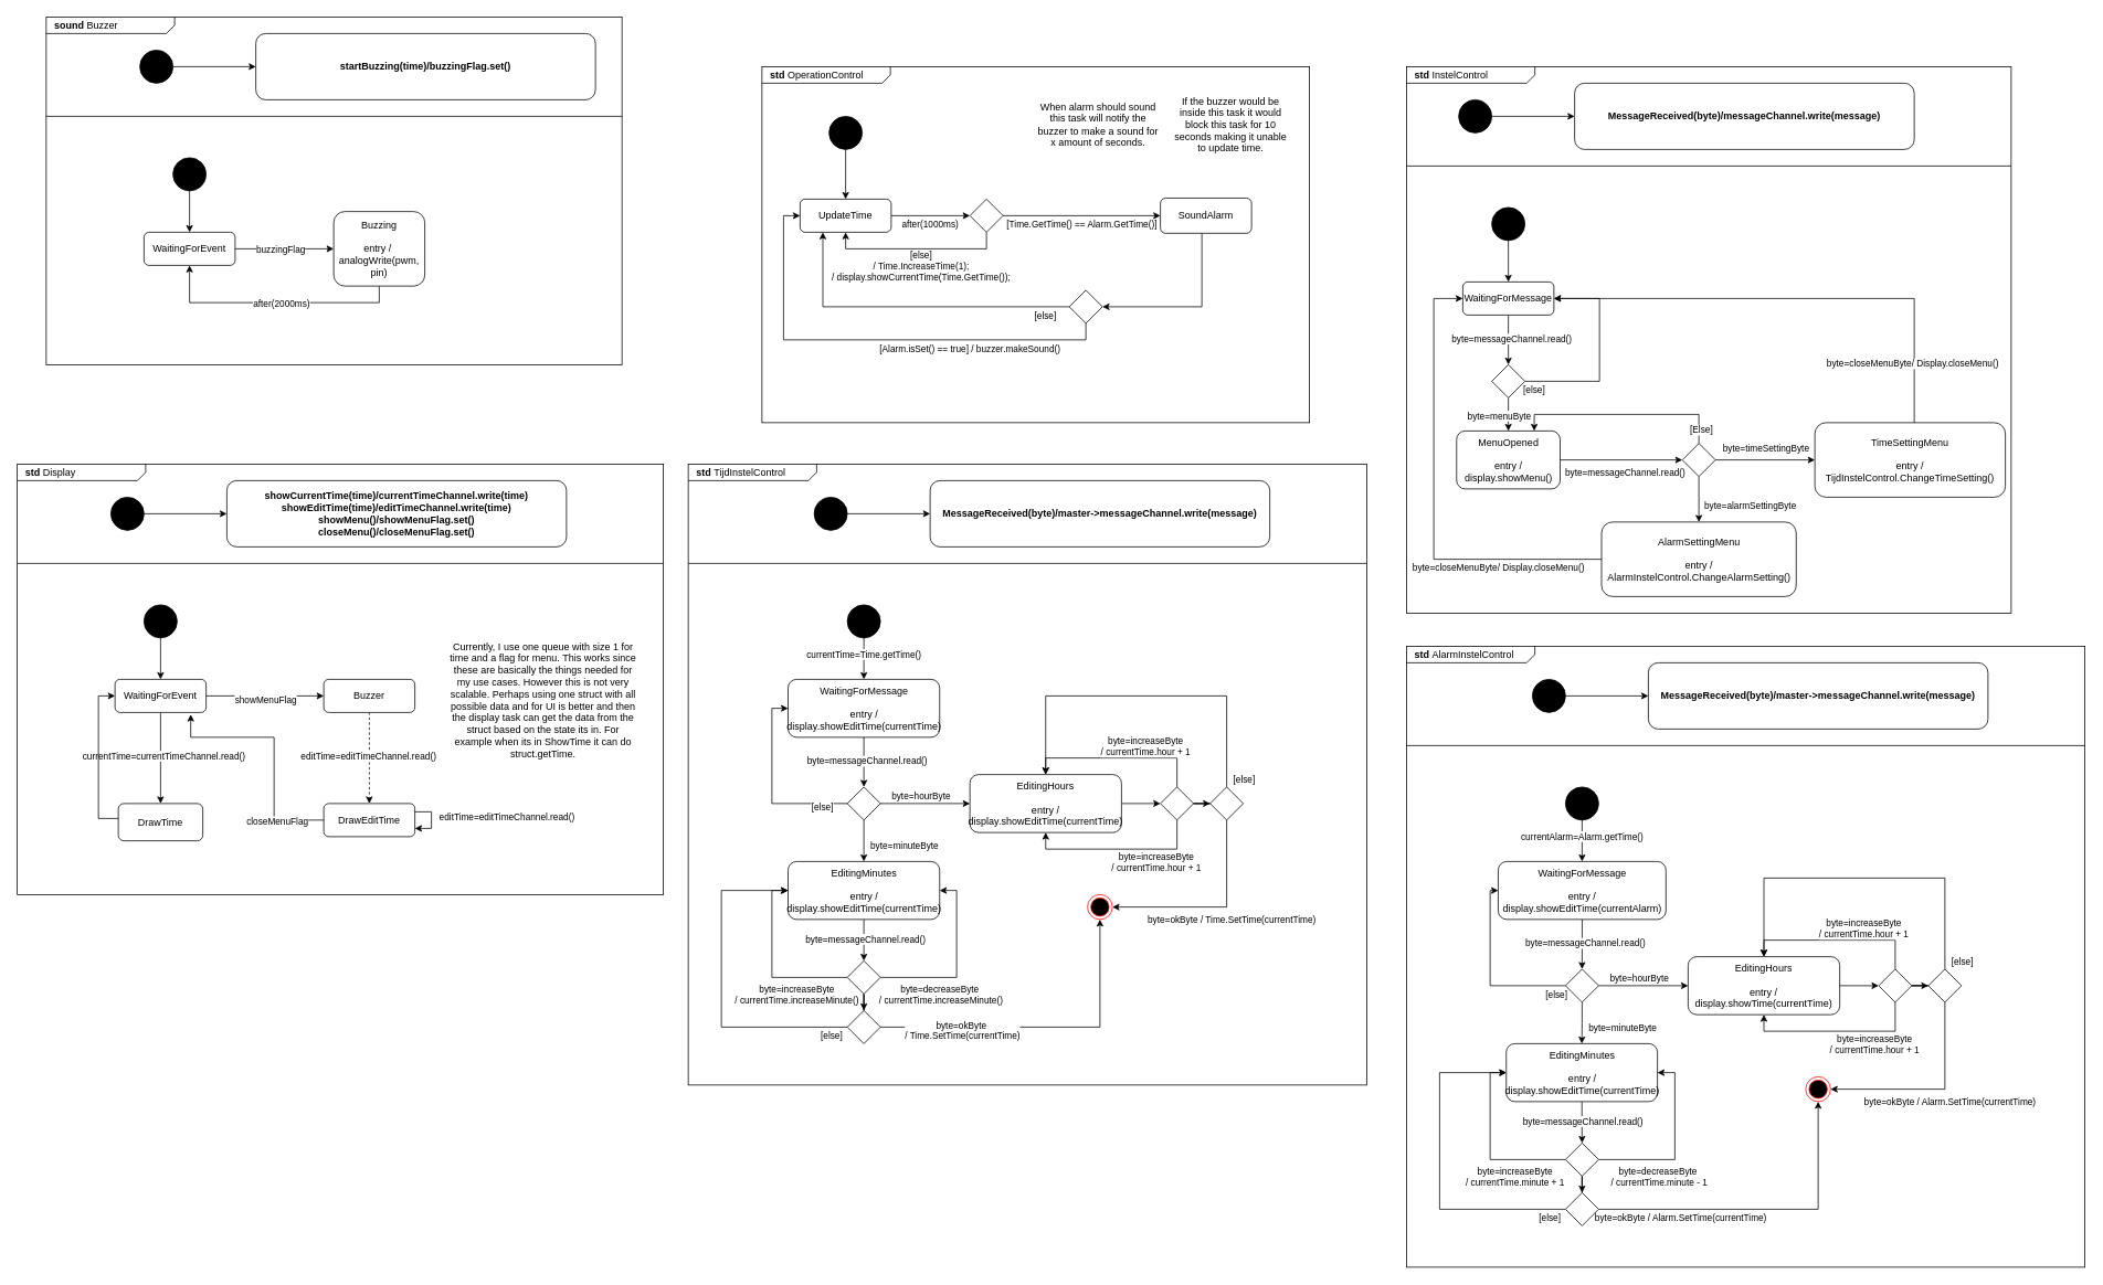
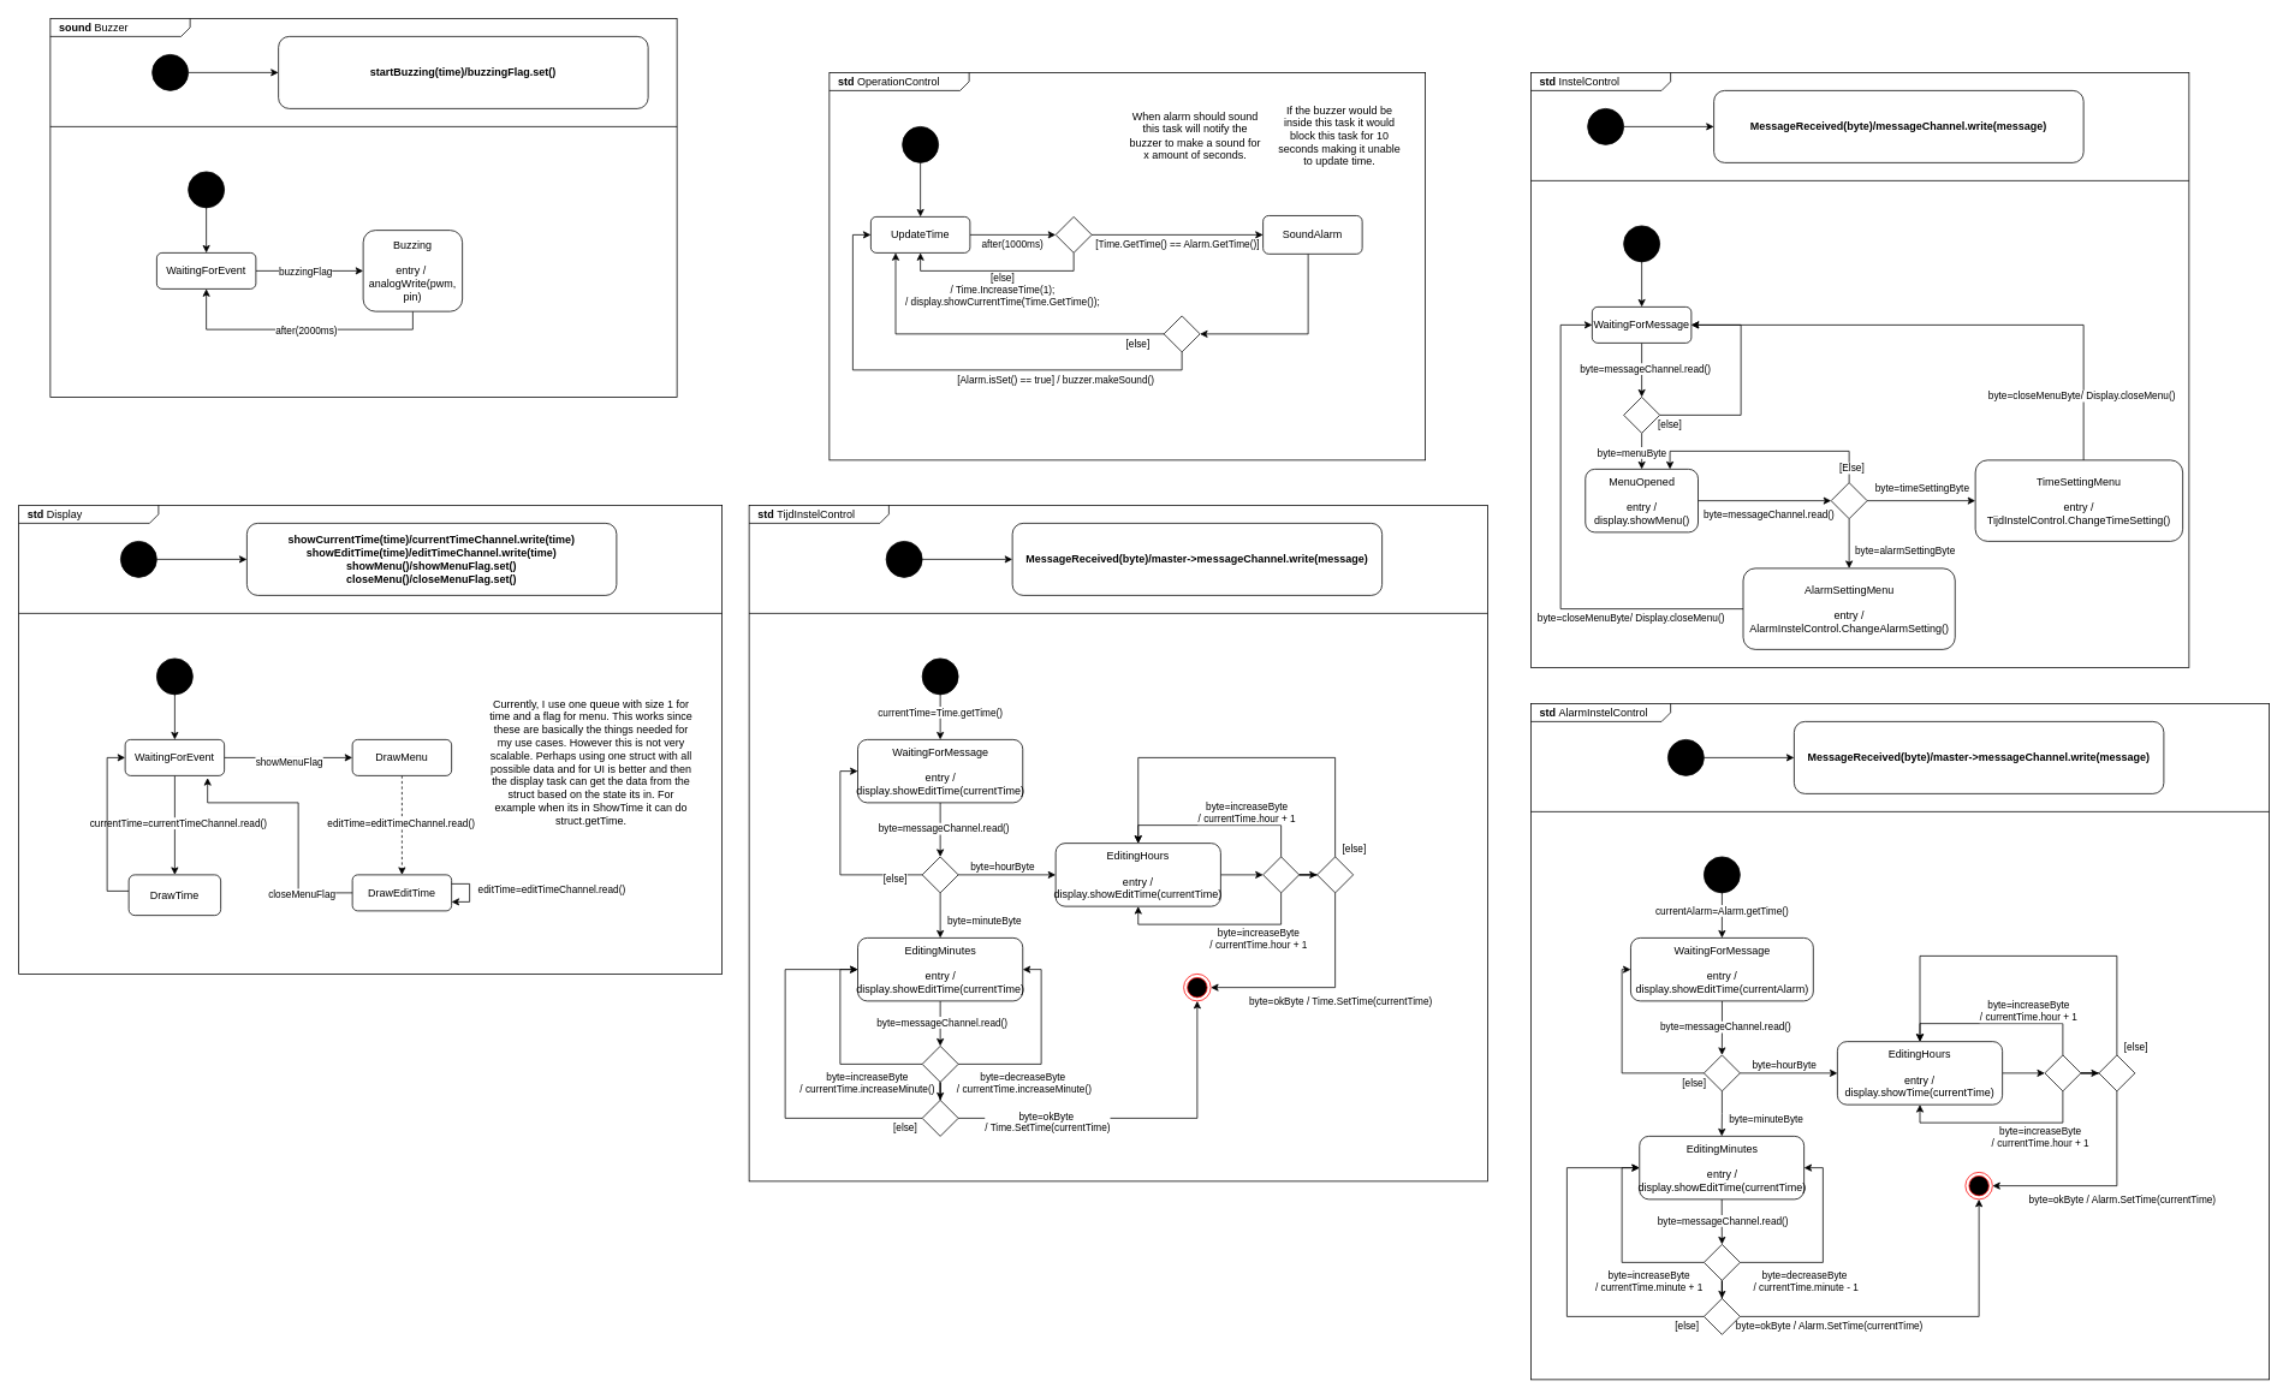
- <mxCell id="161" value="Buzzer" style="shape=rect;rounded=1;html=1;whiteSpace=wrap;align=center;" vertex="1" parent="1"><mxGeometry x="390" y="820" width="110" height="40" as="geometry" /></mxCell>
+ <mxCell id="161" value="DrawMenu" style="shape=rect;rounded=1;html=1;whiteSpace=wrap;align=center;" vertex="1" parent="1"><mxGeometry x="390" y="820" width="110" height="40" as="geometry" /></mxCell>
